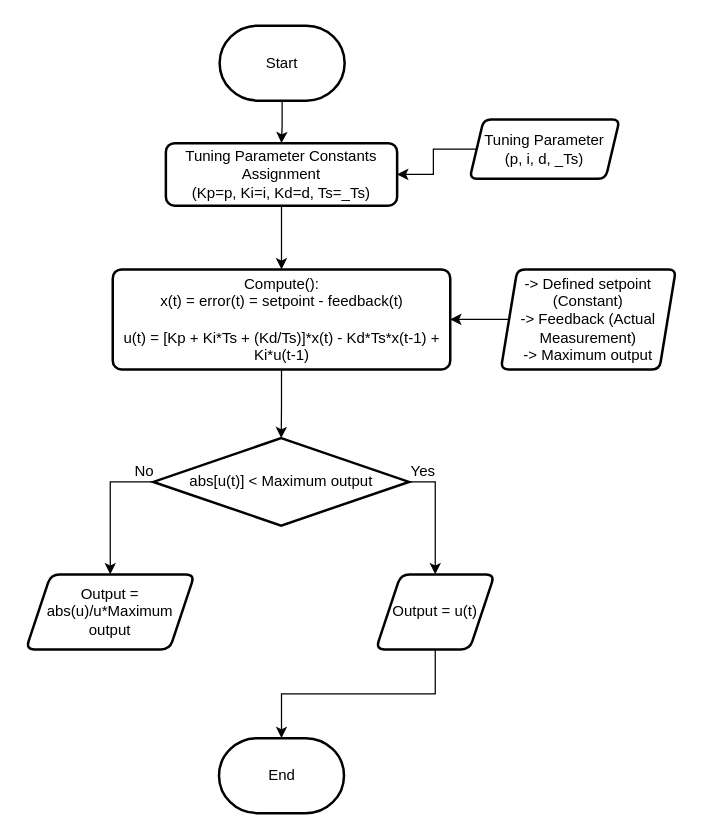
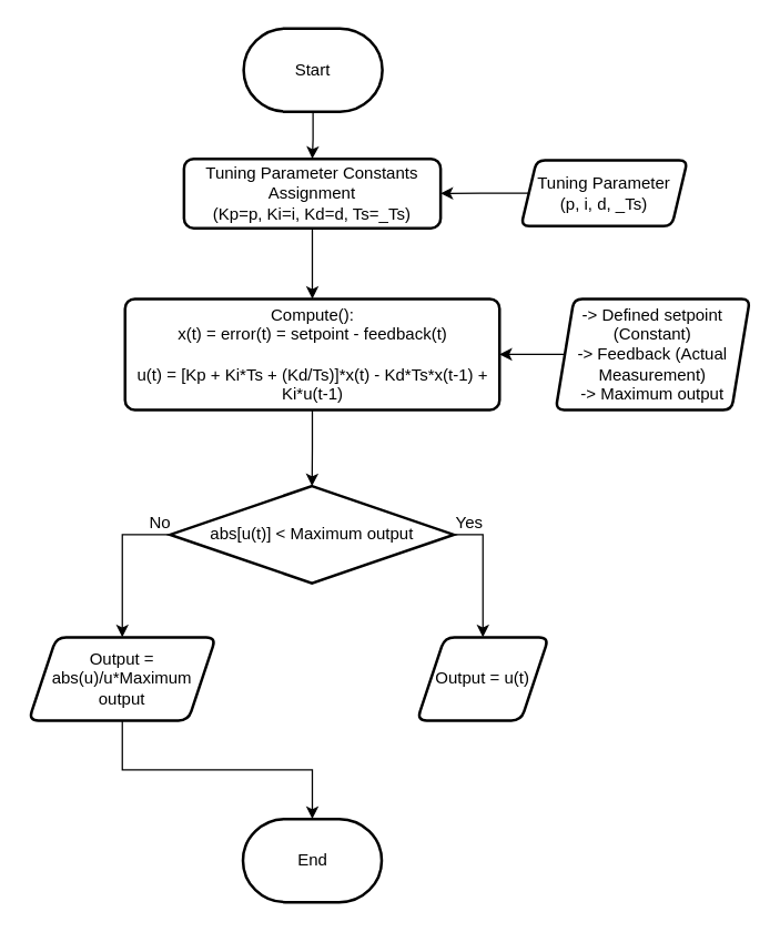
- <mxCell id="7" value="Tuning Parameter&lt;br&gt;(p, i, d, _Ts)" style="shape=parallelogram;html=1;strokeWidth=2;perimeter=parallelogramPerimeter;whiteSpace=wrap;rounded=1;arcSize=12;size=0.094;" vertex="1" parent="1"><mxGeometry x="375" y="95" width="120" height="47.5" as="geometry" /></mxCell>
+ <mxCell id="7" value="Tuning Parameter&lt;br&gt;(p, i, d, _Ts)" style="shape=parallelogram;html=1;strokeWidth=2;perimeter=parallelogramPerimeter;whiteSpace=wrap;rounded=1;arcSize=12;size=0.094;" vertex="1" parent="1"><mxGeometry x="375" y="115" width="120" height="47.5" as="geometry" /></mxCell>
+ <mxCell id="18" style="edgeStyle=orthogonalEdgeStyle;rounded=0;orthogonalLoop=1;jettySize=auto;html=1;exitX=0.5;exitY=1;exitDx=0;exitDy=0;entryX=0.5;entryY=0;entryDx=0;entryDy=0;entryPerimeter=0;fontFamily=Helvetica;fontColor=#000000;" edge="1" parent="1" source="19" target="14"><mxGeometry relative="1" as="geometry" /></mxCell>
- <mxCell id="12" style="edgeStyle=orthogonalEdgeStyle;rounded=0;orthogonalLoop=1;jettySize=auto;html=1;exitX=0.5;exitY=1;exitDx=0;exitDy=0;entryX=0.5;entryY=0;entryDx=0;entryDy=0;entryPerimeter=0;fontFamily=Helvetica;fontColor=#000000;" edge="1" parent="1" source="13" target="14"><mxGeometry relative="1" as="geometry" /></mxCell>
